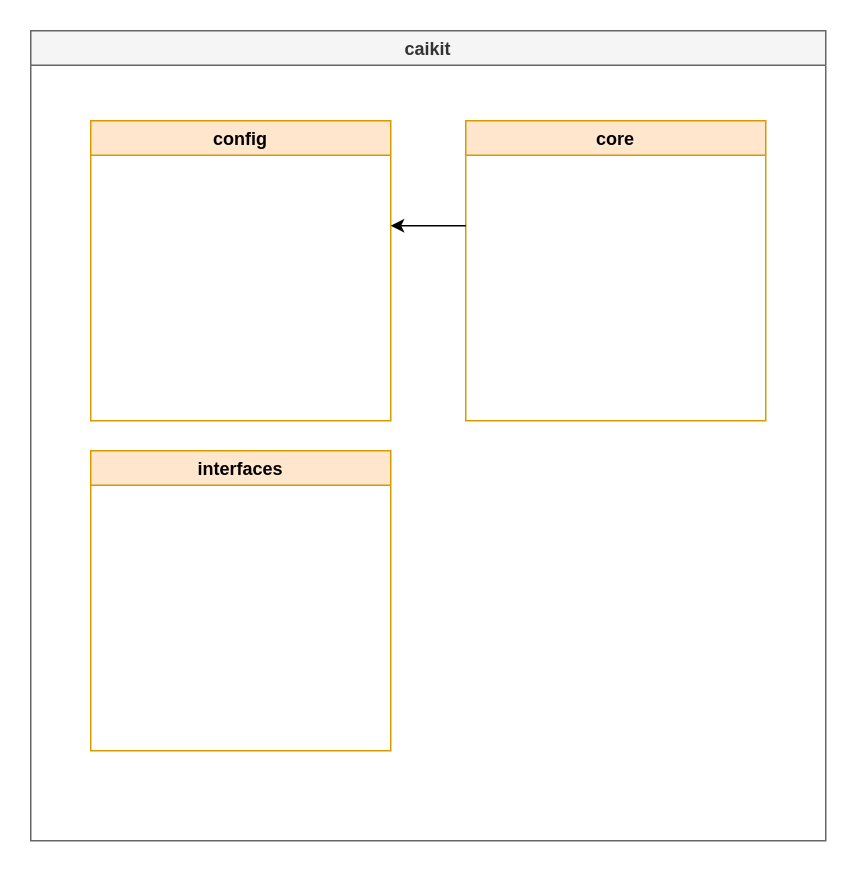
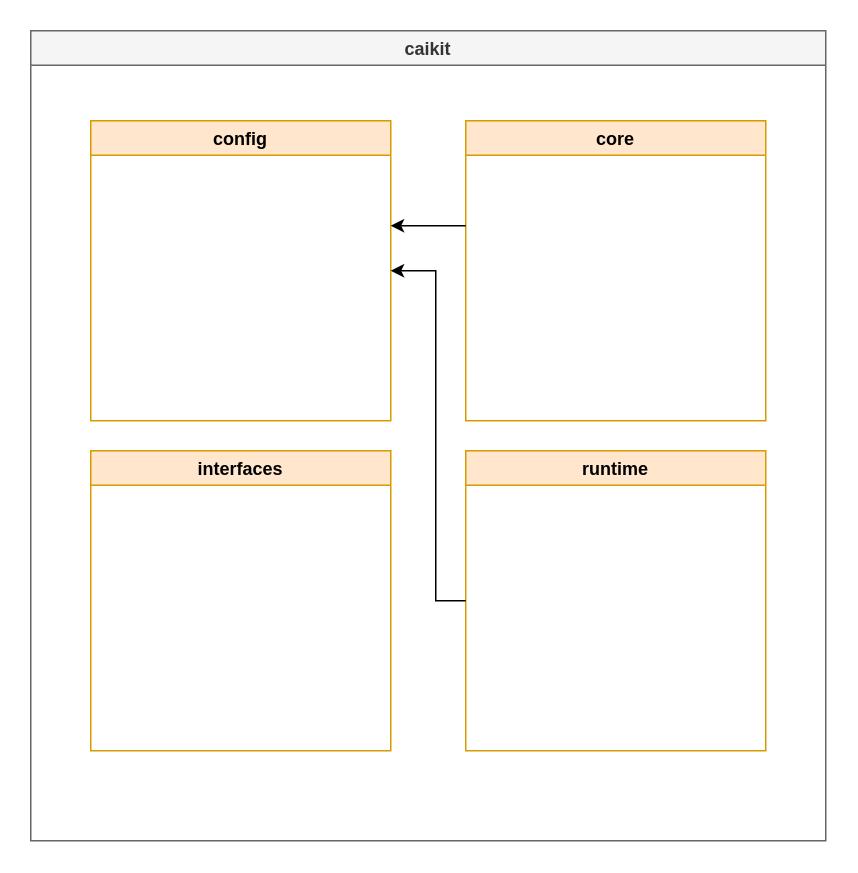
+ <mxCell id="7" value="" style="endArrow=classic;html=1;rounded=0;exitX=0;exitY=0.5;exitDx=0;exitDy=0;entryX=1;entryY=0.5;entryDx=0;entryDy=0;" parent="2" source="6" target="3" edge="1"><mxGeometry width="50" height="50" relative="1" as="geometry"><mxPoint x="400" y="290" as="sourcePoint" /><mxPoint x="400" y="270" as="targetPoint" /><Array as="points"><mxPoint x="270" y="380" /><mxPoint x="270" y="160" /></Array></mxGeometry></mxCell>
+ <mxCell id="6" value="runtime" style="swimlane;fillColor=#ffe6cc;strokeColor=#d79b00;" parent="2" vertex="1"><mxGeometry x="290" y="280" width="200" height="200" as="geometry" /></mxCell>
